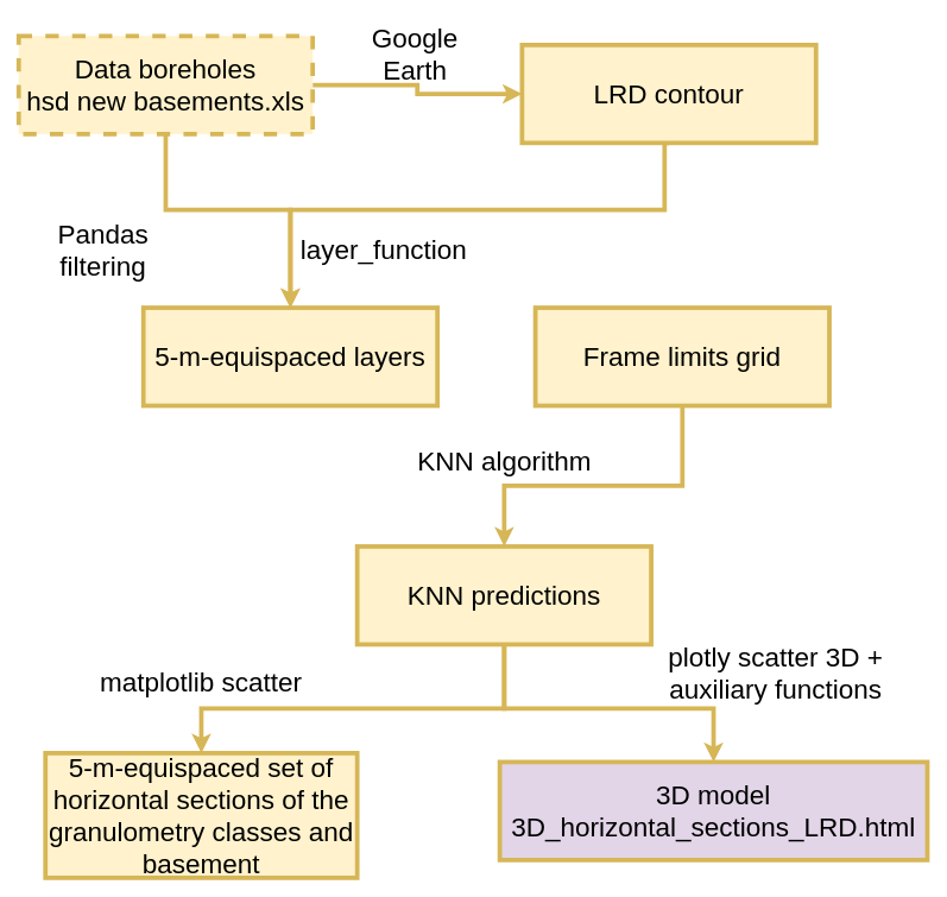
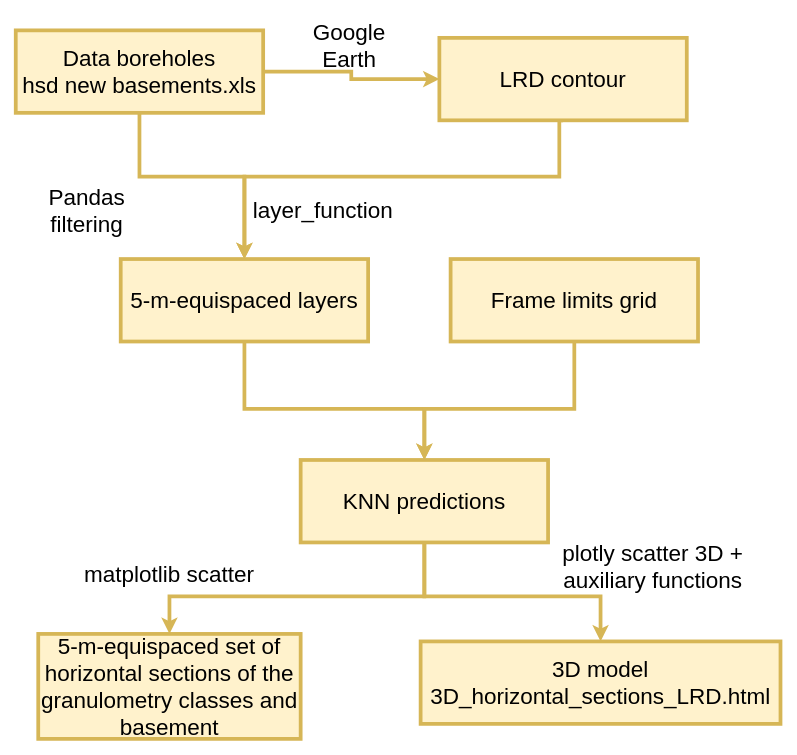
- <mxCell id="10" value="&lt;div style=&quot;font-size: 30px;&quot;&gt;Data boreholes&lt;br style=&quot;font-size: 30px;&quot;&gt;&lt;/div&gt;&lt;div style=&quot;font-size: 30px;&quot;&gt;hsd new basements.xls&lt;/div&gt;" style="rounded=0;whiteSpace=wrap;html=1;fontSize=30;fillColor=#fff2cc;strokeColor=#d6b656;strokeWidth=5;dashed=1;" parent="1" vertex="1"><mxGeometry x="20" y="40" width="330" height="110" as="geometry" /></mxCell>
+ <mxCell id="10" value="&lt;div style=&quot;font-size: 30px;&quot;&gt;Data boreholes&lt;br style=&quot;font-size: 30px;&quot;&gt;&lt;/div&gt;&lt;div style=&quot;font-size: 30px;&quot;&gt;hsd new basements.xls&lt;/div&gt;" style="rounded=0;whiteSpace=wrap;html=1;fontSize=30;fillColor=#fff2cc;strokeColor=#d6b656;strokeWidth=5;" parent="1" vertex="1"><mxGeometry x="20" y="40" width="330" height="110" as="geometry" /></mxCell>
- <mxCell id="5" value="KNN algorithm" style="text;html=1;align=center;verticalAlign=middle;whiteSpace=wrap;rounded=0;fontFamily=Helvetica;fontSize=30;" parent="1" vertex="1"><mxGeometry x="461.5" y="493" width="207" height="47" as="geometry" /></mxCell>
+ <mxCell id="13" style="edgeStyle=orthogonalEdgeStyle;rounded=0;orthogonalLoop=1;jettySize=auto;html=1;exitX=0.5;exitY=1;exitDx=0;exitDy=0;entryX=0.5;entryY=0;entryDx=0;entryDy=0;strokeWidth=5;fillColor=#fff2cc;strokeColor=#d6b656;" parent="1" source="14" target="19" edge="1"><mxGeometry relative="1" as="geometry"><Array as="points"><mxPoint x="325" y="545" /><mxPoint x="565" y="545" /></Array></mxGeometry></mxCell>
- <mxCell id="21" value="&lt;div style=&quot;font-size: 30px;&quot;&gt;3D model&lt;font style=&quot;font-size: 30px;&quot; face=&quot;Helvetica&quot;&gt;&lt;br style=&quot;font-size: 30px;&quot;&gt;&lt;/font&gt;&lt;/div&gt;&lt;div style=&quot;font-size: 30px;&quot;&gt;&lt;font style=&quot;font-size: 30px;&quot; face=&quot;Helvetica&quot;&gt;3D_horizontal_sections_LRD.html&lt;/font&gt;&lt;/div&gt;" style="rounded=0;whiteSpace=wrap;html=1;fontSize=30;fillColor=#e1d5e7;strokeColor=#d6b656;strokeWidth=5;" parent="1" vertex="1"><mxGeometry x="560" y="855" width="480" height="110" as="geometry" /></mxCell>
+ <mxCell id="21" value="&lt;div style=&quot;font-size: 30px;&quot;&gt;3D model&lt;font style=&quot;font-size: 30px;&quot; face=&quot;Helvetica&quot;&gt;&lt;br style=&quot;font-size: 30px;&quot;&gt;&lt;/font&gt;&lt;/div&gt;&lt;div style=&quot;font-size: 30px;&quot;&gt;&lt;font style=&quot;font-size: 30px;&quot; face=&quot;Helvetica&quot;&gt;3D_horizontal_sections_LRD.html&lt;/font&gt;&lt;/div&gt;" style="rounded=0;whiteSpace=wrap;html=1;fontSize=30;fillColor=#fff2cc;strokeColor=#d6b656;strokeWidth=5;" parent="1" vertex="1"><mxGeometry x="560" y="855" width="480" height="110" as="geometry" /></mxCell>
